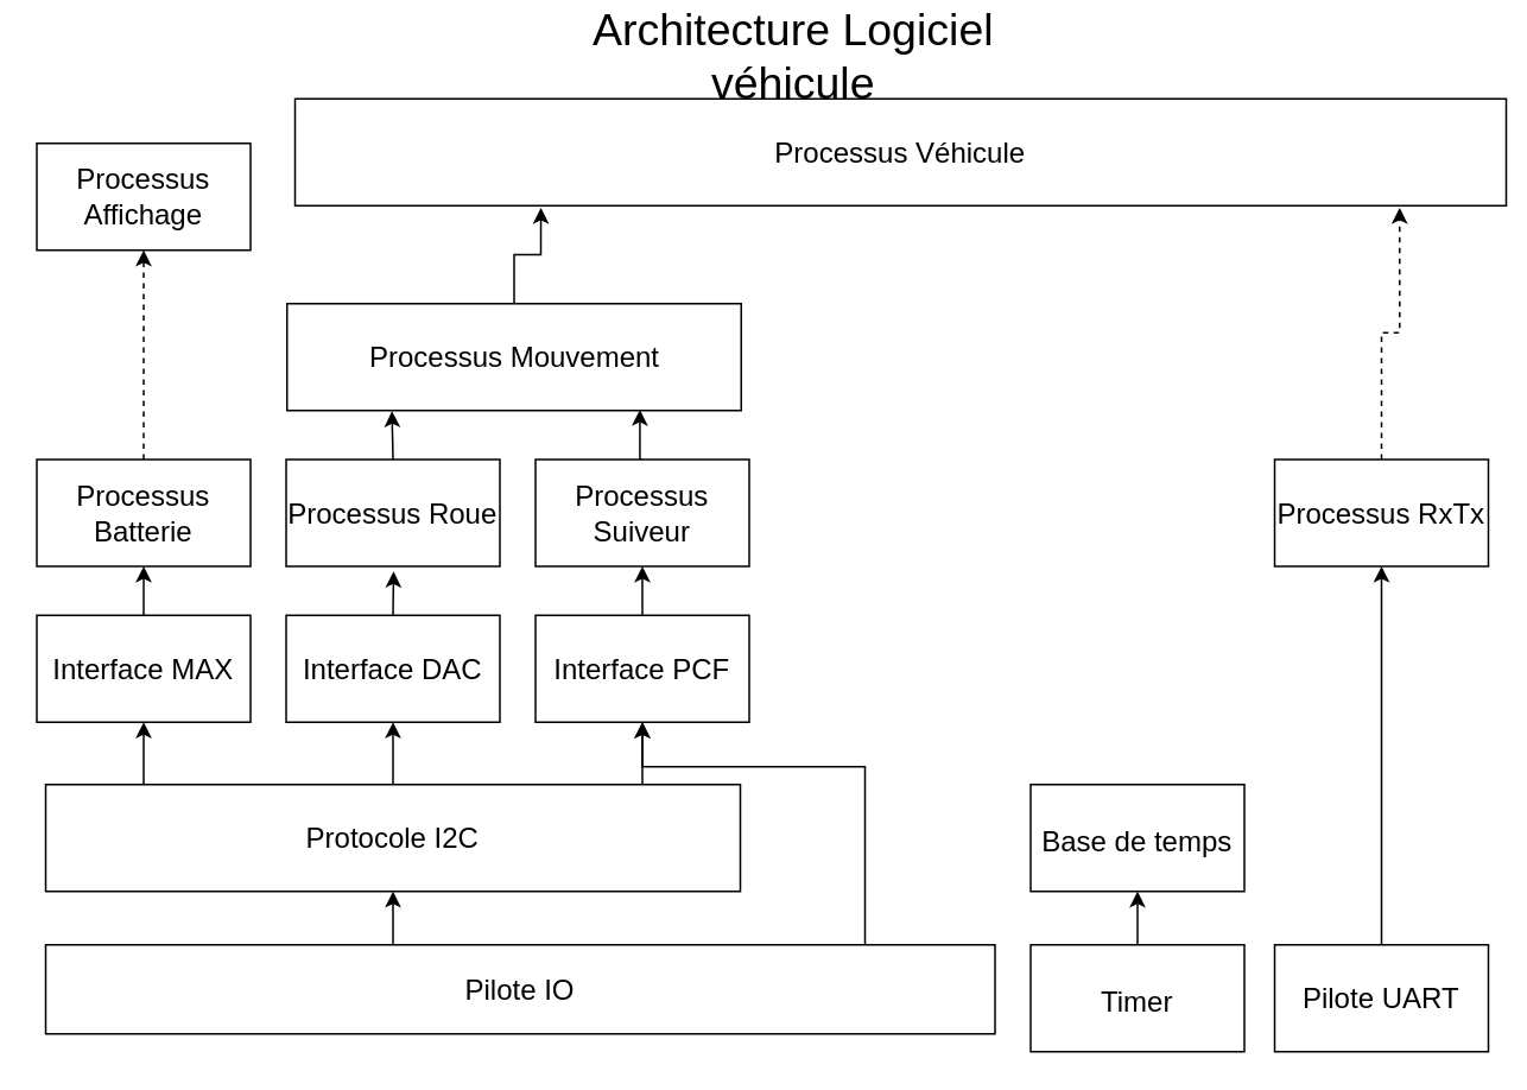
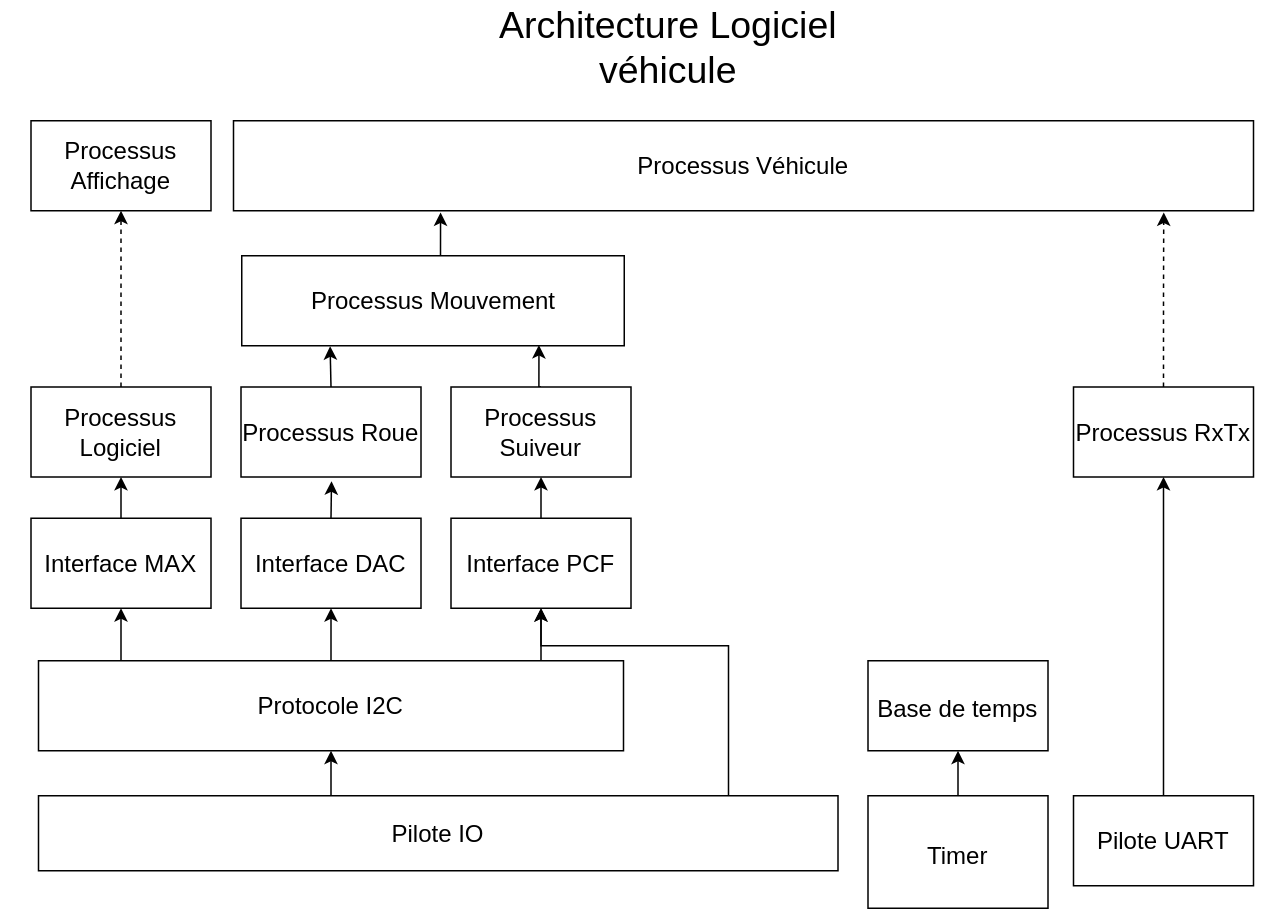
- <mxCell id="31" value="Processus Véhicule" style="rounded=0;whiteSpace=wrap;html=1;fontSize=16;" vertex="1" parent="1"><mxGeometry x="165" y="55" width="680" height="60" as="geometry" /></mxCell>
+ <mxCell id="31" value="Processus Véhicule" style="rounded=0;whiteSpace=wrap;html=1;fontSize=16;" vertex="1" parent="1"><mxGeometry x="155" y="80" width="680" height="60" as="geometry" /></mxCell>
- <mxCell id="30" value="Processus Batterie" style="rounded=0;whiteSpace=wrap;html=1;fontSize=16;" vertex="1" parent="1"><mxGeometry x="20" y="257.5" width="120" height="60" as="geometry" /></mxCell>
+ <mxCell id="30" value="Processus Logiciel" style="rounded=0;whiteSpace=wrap;html=1;fontSize=16;" vertex="1" parent="1"><mxGeometry x="20" y="257.5" width="120" height="60" as="geometry" /></mxCell>
- <mxCell id="5" value="&lt;font style=&quot;font-size: 16px&quot;&gt;Timer&lt;/font&gt;" style="rounded=0;whiteSpace=wrap;html=1;fontSize=20;" vertex="1" parent="1"><mxGeometry x="578" y="530" width="120" height="60" as="geometry" /></mxCell>
+ <mxCell id="5" value="&lt;font style=&quot;font-size: 16px&quot;&gt;Timer&lt;/font&gt;" style="rounded=0;whiteSpace=wrap;html=1;fontSize=20;" vertex="1" parent="1"><mxGeometry x="578" y="530" width="120" height="75" as="geometry" /></mxCell>
